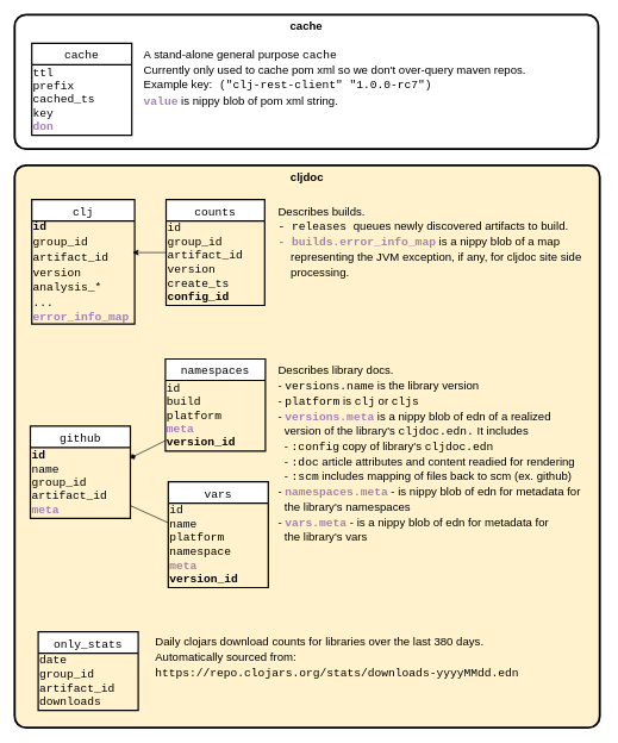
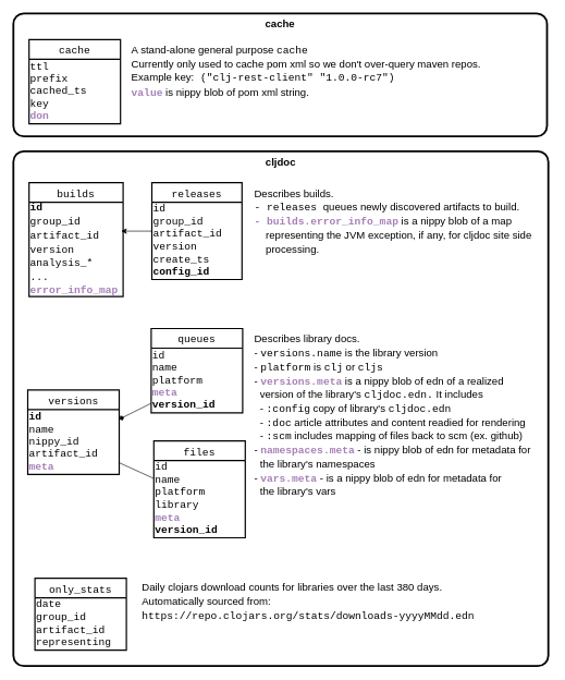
- <mxCell id="11" value="clj" style="swimlane;fontStyle=0;childLayout=stackLayout;horizontal=1;startSize=30;horizontalStack=0;resizeParent=1;resizeParentMax=0;resizeLast=0;collapsible=1;marginBottom=0;fontFamily=Courier New;fontSize=16;strokeWidth=2;" parent="1" vertex="1"><mxGeometry x="44" y="279" width="144" height="174" as="geometry" /></mxCell>
+ <mxCell id="11" value="builds" style="swimlane;fontStyle=0;childLayout=stackLayout;horizontal=1;startSize=30;horizontalStack=0;resizeParent=1;resizeParentMax=0;resizeLast=0;collapsible=1;marginBottom=0;fontFamily=Courier New;fontSize=16;strokeWidth=2;" parent="1" vertex="1"><mxGeometry x="44" y="279" width="144" height="174" as="geometry" /></mxCell>
- <mxCell id="7" value="counts" style="swimlane;fontStyle=0;childLayout=stackLayout;horizontal=1;startSize=30;horizontalStack=0;resizeParent=1;resizeParentMax=0;resizeLast=0;collapsible=1;marginBottom=0;fontFamily=Courier New;fontSize=16;strokeWidth=2;" parent="1" vertex="1"><mxGeometry x="232" y="279" width="138" height="148" as="geometry" /></mxCell>
+ <mxCell id="7" value="releases" style="swimlane;fontStyle=0;childLayout=stackLayout;horizontal=1;startSize=30;horizontalStack=0;resizeParent=1;resizeParentMax=0;resizeLast=0;collapsible=1;marginBottom=0;fontFamily=Courier New;fontSize=16;strokeWidth=2;" parent="1" vertex="1"><mxGeometry x="232" y="279" width="138" height="148" as="geometry" /></mxCell>
- <mxCell id="9" value="namespaces" style="swimlane;fontStyle=0;childLayout=stackLayout;horizontal=1;startSize=30;horizontalStack=0;resizeParent=1;resizeParentMax=0;resizeLast=0;collapsible=1;marginBottom=0;fontFamily=Courier New;fontSize=16;strokeWidth=2;" parent="1" vertex="1"><mxGeometry x="231" y="502" width="140" height="129" as="geometry" /></mxCell>
+ <mxCell id="9" value="queues" style="swimlane;fontStyle=0;childLayout=stackLayout;horizontal=1;startSize=30;horizontalStack=0;resizeParent=1;resizeParentMax=0;resizeLast=0;collapsible=1;marginBottom=0;fontFamily=Courier New;fontSize=16;strokeWidth=2;" parent="1" vertex="1"><mxGeometry x="231" y="502" width="140" height="129" as="geometry" /></mxCell>
- <mxCell id="10" value="&lt;span style=&quot;color: rgb(0 , 0 , 0)&quot;&gt;id&lt;/span&gt;&lt;br style=&quot;padding: 0px ; margin: 0px ; color: rgb(0 , 0 , 0)&quot;&gt;&lt;span style=&quot;color: rgb(0 , 0 , 0)&quot;&gt;build&lt;/span&gt;&lt;br style=&quot;padding: 0px ; margin: 0px ; color: rgb(0 , 0 , 0)&quot;&gt;&lt;span style=&quot;color: rgb(0 , 0 , 0)&quot;&gt;platform&lt;/span&gt;&lt;br style=&quot;padding: 0px ; margin: 0px ; color: rgb(0 , 0 , 0)&quot;&gt;&lt;b&gt;meta&lt;/b&gt;&lt;br style=&quot;padding: 0px ; margin: 0px ; color: rgb(0 , 0 , 0)&quot;&gt;&lt;span style=&quot;color: rgb(0 , 0 , 0)&quot;&gt;&lt;b&gt;version_id&lt;/b&gt;&lt;/span&gt;" style="text;html=1;align=left;verticalAlign=middle;resizable=0;points=[];autosize=1;strokeColor=none;fillColor=none;fontSize=16;fontFamily=Courier New;fontColor=#A680B8;" parent="9" vertex="1"><mxGeometry y="30" width="140" height="99" as="geometry" /></mxCell>
+ <mxCell id="10" value="&lt;span style=&quot;color: rgb(0 , 0 , 0)&quot;&gt;id&lt;/span&gt;&lt;br style=&quot;padding: 0px ; margin: 0px ; color: rgb(0 , 0 , 0)&quot;&gt;&lt;span style=&quot;color: rgb(0 , 0 , 0)&quot;&gt;name&lt;/span&gt;&lt;br style=&quot;padding: 0px ; margin: 0px ; color: rgb(0 , 0 , 0)&quot;&gt;&lt;span style=&quot;color: rgb(0 , 0 , 0)&quot;&gt;platform&lt;/span&gt;&lt;br style=&quot;padding: 0px ; margin: 0px ; color: rgb(0 , 0 , 0)&quot;&gt;&lt;b&gt;meta&lt;/b&gt;&lt;br style=&quot;padding: 0px ; margin: 0px ; color: rgb(0 , 0 , 0)&quot;&gt;&lt;span style=&quot;color: rgb(0 , 0 , 0)&quot;&gt;&lt;b&gt;version_id&lt;/b&gt;&lt;/span&gt;" style="text;html=1;align=left;verticalAlign=middle;resizable=0;points=[];autosize=1;strokeColor=none;fillColor=none;fontSize=16;fontFamily=Courier New;fontColor=#A680B8;" parent="9" vertex="1"><mxGeometry y="30" width="140" height="99" as="geometry" /></mxCell>
- <mxCell id="15" value="github" style="swimlane;fontStyle=0;childLayout=stackLayout;horizontal=1;startSize=30;horizontalStack=0;resizeParent=1;resizeParentMax=0;resizeLast=0;collapsible=1;marginBottom=0;fontFamily=Courier New;fontSize=16;strokeWidth=2;" parent="1" vertex="1"><mxGeometry x="42" y="596" width="140" height="129" as="geometry" /></mxCell>
+ <mxCell id="15" value="versions" style="swimlane;fontStyle=0;childLayout=stackLayout;horizontal=1;startSize=30;horizontalStack=0;resizeParent=1;resizeParentMax=0;resizeLast=0;collapsible=1;marginBottom=0;fontFamily=Courier New;fontSize=16;strokeWidth=2;" parent="1" vertex="1"><mxGeometry x="42" y="596" width="140" height="129" as="geometry" /></mxCell>
- <mxCell id="2" value="&lt;font style=&quot;font-size: 16px&quot;&gt;&lt;b&gt;cljdoc&lt;/b&gt;&lt;/font&gt;" style="rounded=1;whiteSpace=wrap;html=1;align=center;verticalAlign=top;absoluteArcSize=1;arcSize=32;imageHeight=24;strokeWidth=3;fillColor=#fff2cc;" parent="1" vertex="1"><mxGeometry x="20" y="231" width="819" height="787" as="geometry" /></mxCell>
+ <mxCell id="2" value="&lt;font style=&quot;font-size: 16px&quot;&gt;&lt;b&gt;cljdoc&lt;/b&gt;&lt;/font&gt;" style="rounded=1;whiteSpace=wrap;html=1;align=center;verticalAlign=top;absoluteArcSize=1;arcSize=32;imageHeight=24;strokeWidth=3;" parent="1" vertex="1"><mxGeometry x="20" y="231" width="819" height="787" as="geometry" /></mxCell>
- <mxCell id="16" value="&lt;span style=&quot;color: rgb(0 , 0 , 0)&quot;&gt;&lt;b&gt;id&lt;/b&gt;&lt;/span&gt;&lt;br style=&quot;padding: 0px ; margin: 0px ; color: rgb(0 , 0 , 0)&quot;&gt;&lt;span style=&quot;color: rgb(0 , 0 , 0)&quot;&gt;name&lt;/span&gt;&lt;br style=&quot;padding: 0px ; margin: 0px ; color: rgb(0 , 0 , 0)&quot;&gt;&lt;span style=&quot;color: rgb(0 , 0 , 0)&quot;&gt;group_id&lt;/span&gt;&lt;br style=&quot;padding: 0px ; margin: 0px ; color: rgb(0 , 0 , 0)&quot;&gt;&lt;span style=&quot;color: rgb(0 , 0 , 0)&quot;&gt;artifact_id&lt;/span&gt;&lt;br style=&quot;padding: 0px ; margin: 0px ; color: rgb(0 , 0 , 0)&quot;&gt;&lt;div&gt;&lt;b&gt;meta&lt;/b&gt;&lt;/div&gt;" style="text;html=1;align=left;verticalAlign=middle;resizable=0;points=[];autosize=1;strokeColor=none;fillColor=none;fontSize=16;fontFamily=Courier New;fontColor=#A680B8;" parent="15" vertex="1"><mxGeometry y="30" width="140" height="99" as="geometry" /></mxCell>
+ <mxCell id="16" value="&lt;span style=&quot;color: rgb(0 , 0 , 0)&quot;&gt;&lt;b&gt;id&lt;/b&gt;&lt;/span&gt;&lt;br style=&quot;padding: 0px ; margin: 0px ; color: rgb(0 , 0 , 0)&quot;&gt;&lt;span style=&quot;color: rgb(0 , 0 , 0)&quot;&gt;name&lt;/span&gt;&lt;br style=&quot;padding: 0px ; margin: 0px ; color: rgb(0 , 0 , 0)&quot;&gt;&lt;span style=&quot;color: rgb(0 , 0 , 0)&quot;&gt;nippy_id&lt;/span&gt;&lt;br style=&quot;padding: 0px ; margin: 0px ; color: rgb(0 , 0 , 0)&quot;&gt;&lt;span style=&quot;color: rgb(0 , 0 , 0)&quot;&gt;artifact_id&lt;/span&gt;&lt;br style=&quot;padding: 0px ; margin: 0px ; color: rgb(0 , 0 , 0)&quot;&gt;&lt;div&gt;&lt;b&gt;meta&lt;/b&gt;&lt;/div&gt;" style="text;html=1;align=left;verticalAlign=middle;resizable=0;points=[];autosize=1;strokeColor=none;fillColor=none;fontSize=16;fontFamily=Courier New;fontColor=#A680B8;" parent="15" vertex="1"><mxGeometry y="30" width="140" height="99" as="geometry" /></mxCell>
- <mxCell id="13" value="vars" style="swimlane;fontStyle=0;childLayout=stackLayout;horizontal=1;startSize=30;horizontalStack=0;resizeParent=1;resizeParentMax=0;resizeLast=0;collapsible=1;marginBottom=0;fontFamily=Courier New;fontSize=16;strokeWidth=2;" parent="1" vertex="1"><mxGeometry x="235" y="674" width="140" height="148" as="geometry" /></mxCell>
+ <mxCell id="13" value="files" style="swimlane;fontStyle=0;childLayout=stackLayout;horizontal=1;startSize=30;horizontalStack=0;resizeParent=1;resizeParentMax=0;resizeLast=0;collapsible=1;marginBottom=0;fontFamily=Courier New;fontSize=16;strokeWidth=2;" parent="1" vertex="1"><mxGeometry x="235" y="674" width="140" height="148" as="geometry" /></mxCell>
- <mxCell id="14" value="&lt;span style=&quot;color: rgb(0 , 0 , 0)&quot;&gt;id&lt;/span&gt;&lt;br style=&quot;padding: 0px ; margin: 0px ; color: rgb(0 , 0 , 0)&quot;&gt;&lt;span style=&quot;color: rgb(0 , 0 , 0)&quot;&gt;name&lt;/span&gt;&lt;br style=&quot;padding: 0px ; margin: 0px ; color: rgb(0 , 0 , 0)&quot;&gt;&lt;span style=&quot;color: rgb(0 , 0 , 0)&quot;&gt;platform&lt;/span&gt;&lt;br style=&quot;padding: 0px ; margin: 0px ; color: rgb(0 , 0 , 0)&quot;&gt;&lt;span style=&quot;color: rgb(0 , 0 , 0)&quot;&gt;namespace&lt;/span&gt;&lt;br style=&quot;padding: 0px ; margin: 0px ; color: rgb(0 , 0 , 0)&quot;&gt;&lt;b&gt;meta&lt;/b&gt;&lt;br style=&quot;padding: 0px ; margin: 0px ; color: rgb(0 , 0 , 0)&quot;&gt;&lt;span style=&quot;color: rgb(0 , 0 , 0)&quot;&gt;&lt;b&gt;version_id&lt;/b&gt;&lt;/span&gt;" style="text;html=1;align=left;verticalAlign=middle;resizable=0;points=[];autosize=1;strokeColor=none;fillColor=none;fontSize=16;fontFamily=Courier New;fontColor=#A680B8;" parent="13" vertex="1"><mxGeometry y="30" width="140" height="118" as="geometry" /></mxCell>
+ <mxCell id="14" value="&lt;span style=&quot;color: rgb(0 , 0 , 0)&quot;&gt;id&lt;/span&gt;&lt;br style=&quot;padding: 0px ; margin: 0px ; color: rgb(0 , 0 , 0)&quot;&gt;&lt;span style=&quot;color: rgb(0 , 0 , 0)&quot;&gt;name&lt;/span&gt;&lt;br style=&quot;padding: 0px ; margin: 0px ; color: rgb(0 , 0 , 0)&quot;&gt;&lt;span style=&quot;color: rgb(0 , 0 , 0)&quot;&gt;platform&lt;/span&gt;&lt;br style=&quot;padding: 0px ; margin: 0px ; color: rgb(0 , 0 , 0)&quot;&gt;&lt;span style=&quot;color: rgb(0 , 0 , 0)&quot;&gt;library&lt;/span&gt;&lt;br style=&quot;padding: 0px ; margin: 0px ; color: rgb(0 , 0 , 0)&quot;&gt;&lt;b&gt;meta&lt;/b&gt;&lt;br style=&quot;padding: 0px ; margin: 0px ; color: rgb(0 , 0 , 0)&quot;&gt;&lt;span style=&quot;color: rgb(0 , 0 , 0)&quot;&gt;&lt;b&gt;version_id&lt;/b&gt;&lt;/span&gt;" style="text;html=1;align=left;verticalAlign=middle;resizable=0;points=[];autosize=1;strokeColor=none;fillColor=none;fontSize=16;fontFamily=Courier New;fontColor=#A680B8;" parent="13" vertex="1"><mxGeometry y="30" width="140" height="118" as="geometry" /></mxCell>
- <mxCell id="23" value="&lt;font color=&quot;#000000&quot;&gt;date&lt;br&gt;group_id&lt;br&gt;artifact_id&lt;br&gt;downloads&lt;br&gt;&lt;/font&gt;" style="text;html=1;align=left;verticalAlign=middle;resizable=0;points=[];autosize=1;strokeColor=none;fillColor=none;fontSize=16;fontFamily=Courier New;fontColor=#A680B8;" parent="22" vertex="1"><mxGeometry y="30" width="140" height="80" as="geometry" /></mxCell>
+ <mxCell id="23" value="&lt;font color=&quot;#000000&quot;&gt;date&lt;br&gt;group_id&lt;br&gt;artifact_id&lt;br&gt;representing&lt;br&gt;&lt;/font&gt;" style="text;html=1;align=left;verticalAlign=middle;resizable=0;points=[];autosize=1;strokeColor=none;fillColor=none;fontSize=16;fontFamily=Courier New;fontColor=#A680B8;" parent="22" vertex="1"><mxGeometry y="30" width="140" height="80" as="geometry" /></mxCell>
